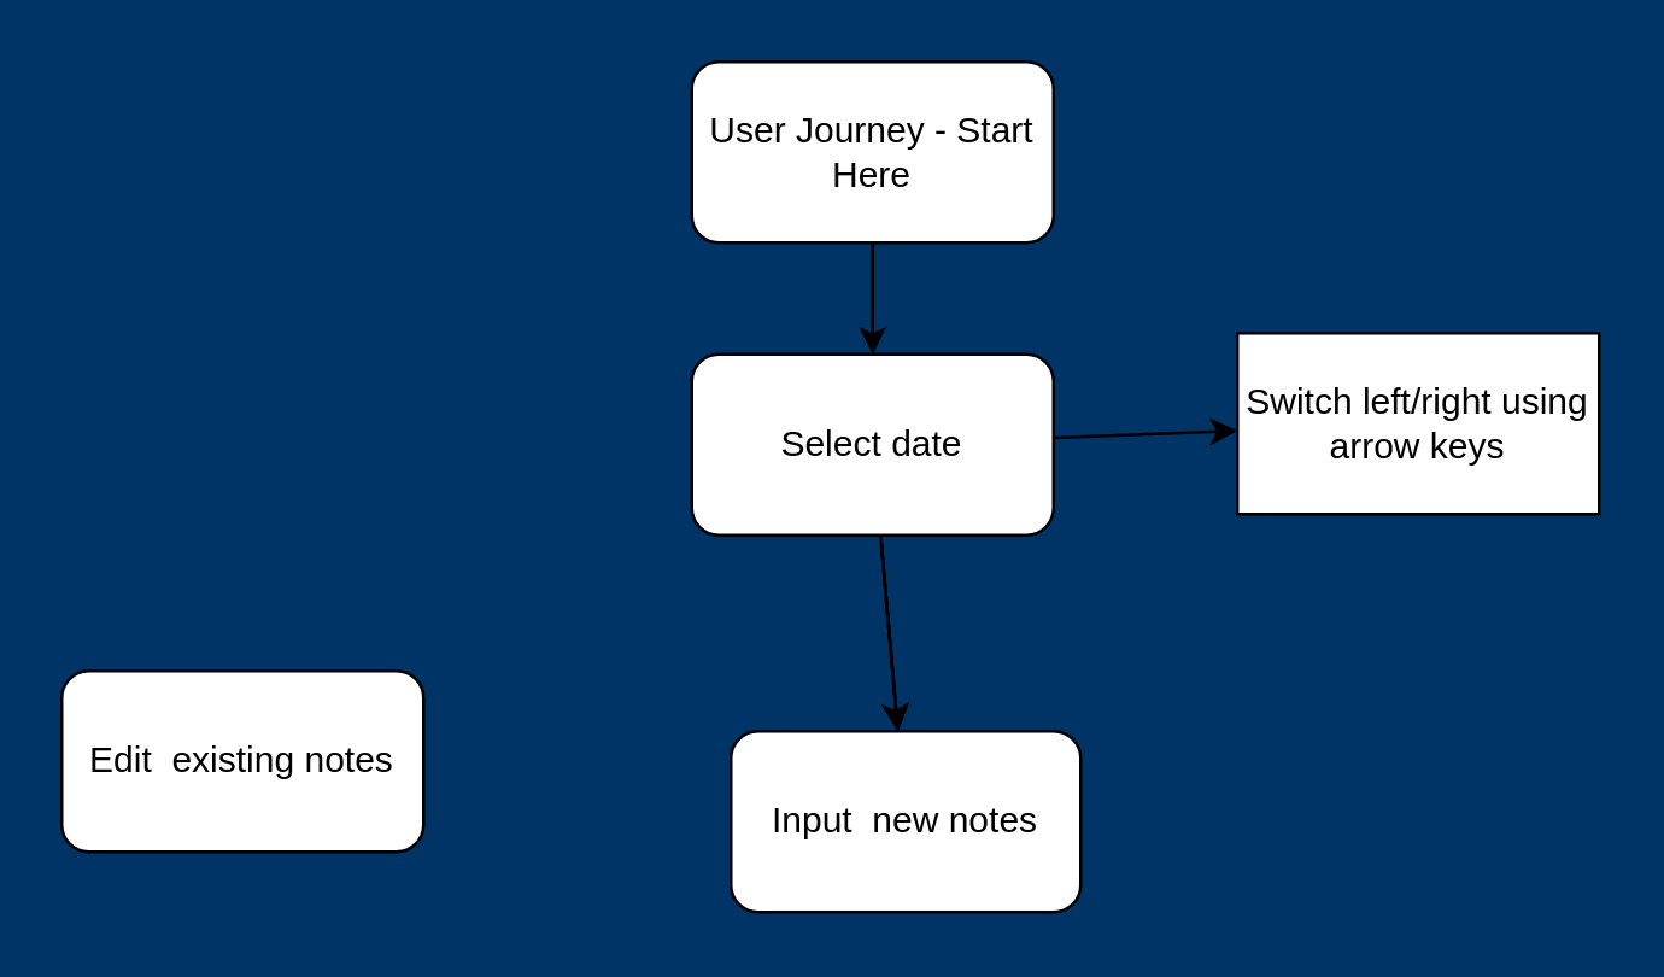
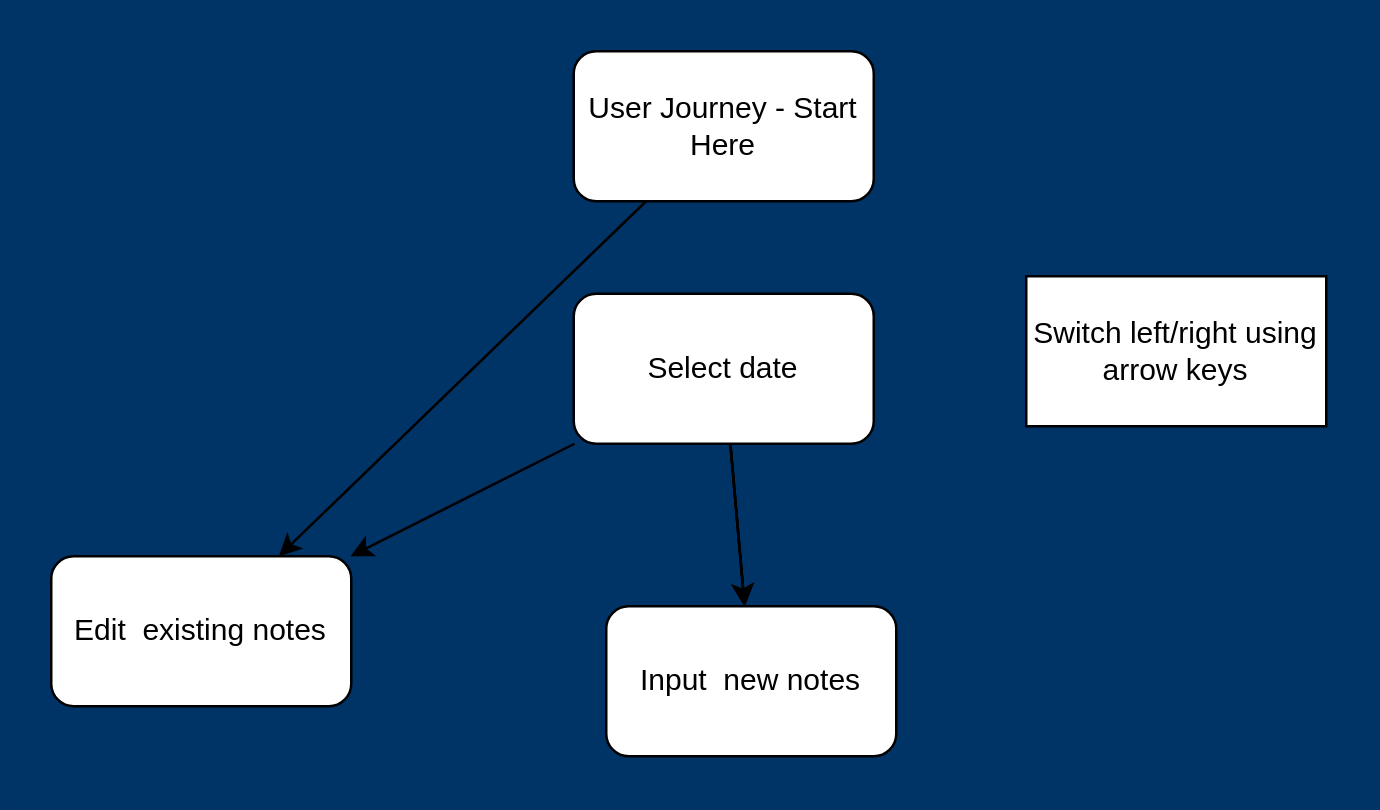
- <mxCell id="2" value="" style="edgeStyle=none;html=1;" edge="1" parent="1" source="3" target="9"><mxGeometry relative="1" as="geometry" /></mxCell>
+ <mxCell id="2" value="" style="edgeStyle=none;html=1;" edge="1" parent="1" source="3" target="11"><mxGeometry relative="1" as="geometry" /></mxCell>
- <mxCell id="5" value="" style="edgeStyle=none;html=1;" edge="1" parent="1" source="9" target="12"><mxGeometry relative="1" as="geometry" /></mxCell>
+ <mxCell id="8" value="" style="edgeStyle=none;html=1;" edge="1" parent="1" source="9" target="11"><mxGeometry relative="1" as="geometry" /></mxCell>
